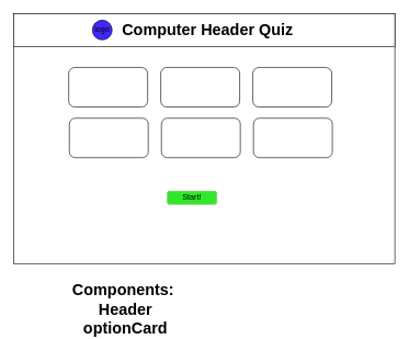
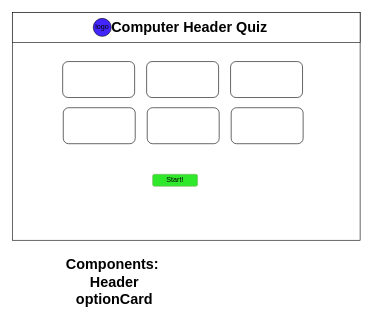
- <mxCell id="4" value="logo" style="ellipse;whiteSpace=wrap;html=1;aspect=fixed;fillColor=#4326FF;" vertex="1" parent="1"><mxGeometry x="140" y="30" width="30" height="30" as="geometry" /></mxCell>
+ <mxCell id="4" value="logo" style="ellipse;whiteSpace=wrap;html=1;aspect=fixed;fillColor=#4326FF;" vertex="1" parent="1"><mxGeometry x="155" y="30" width="30" height="30" as="geometry" /></mxCell>
